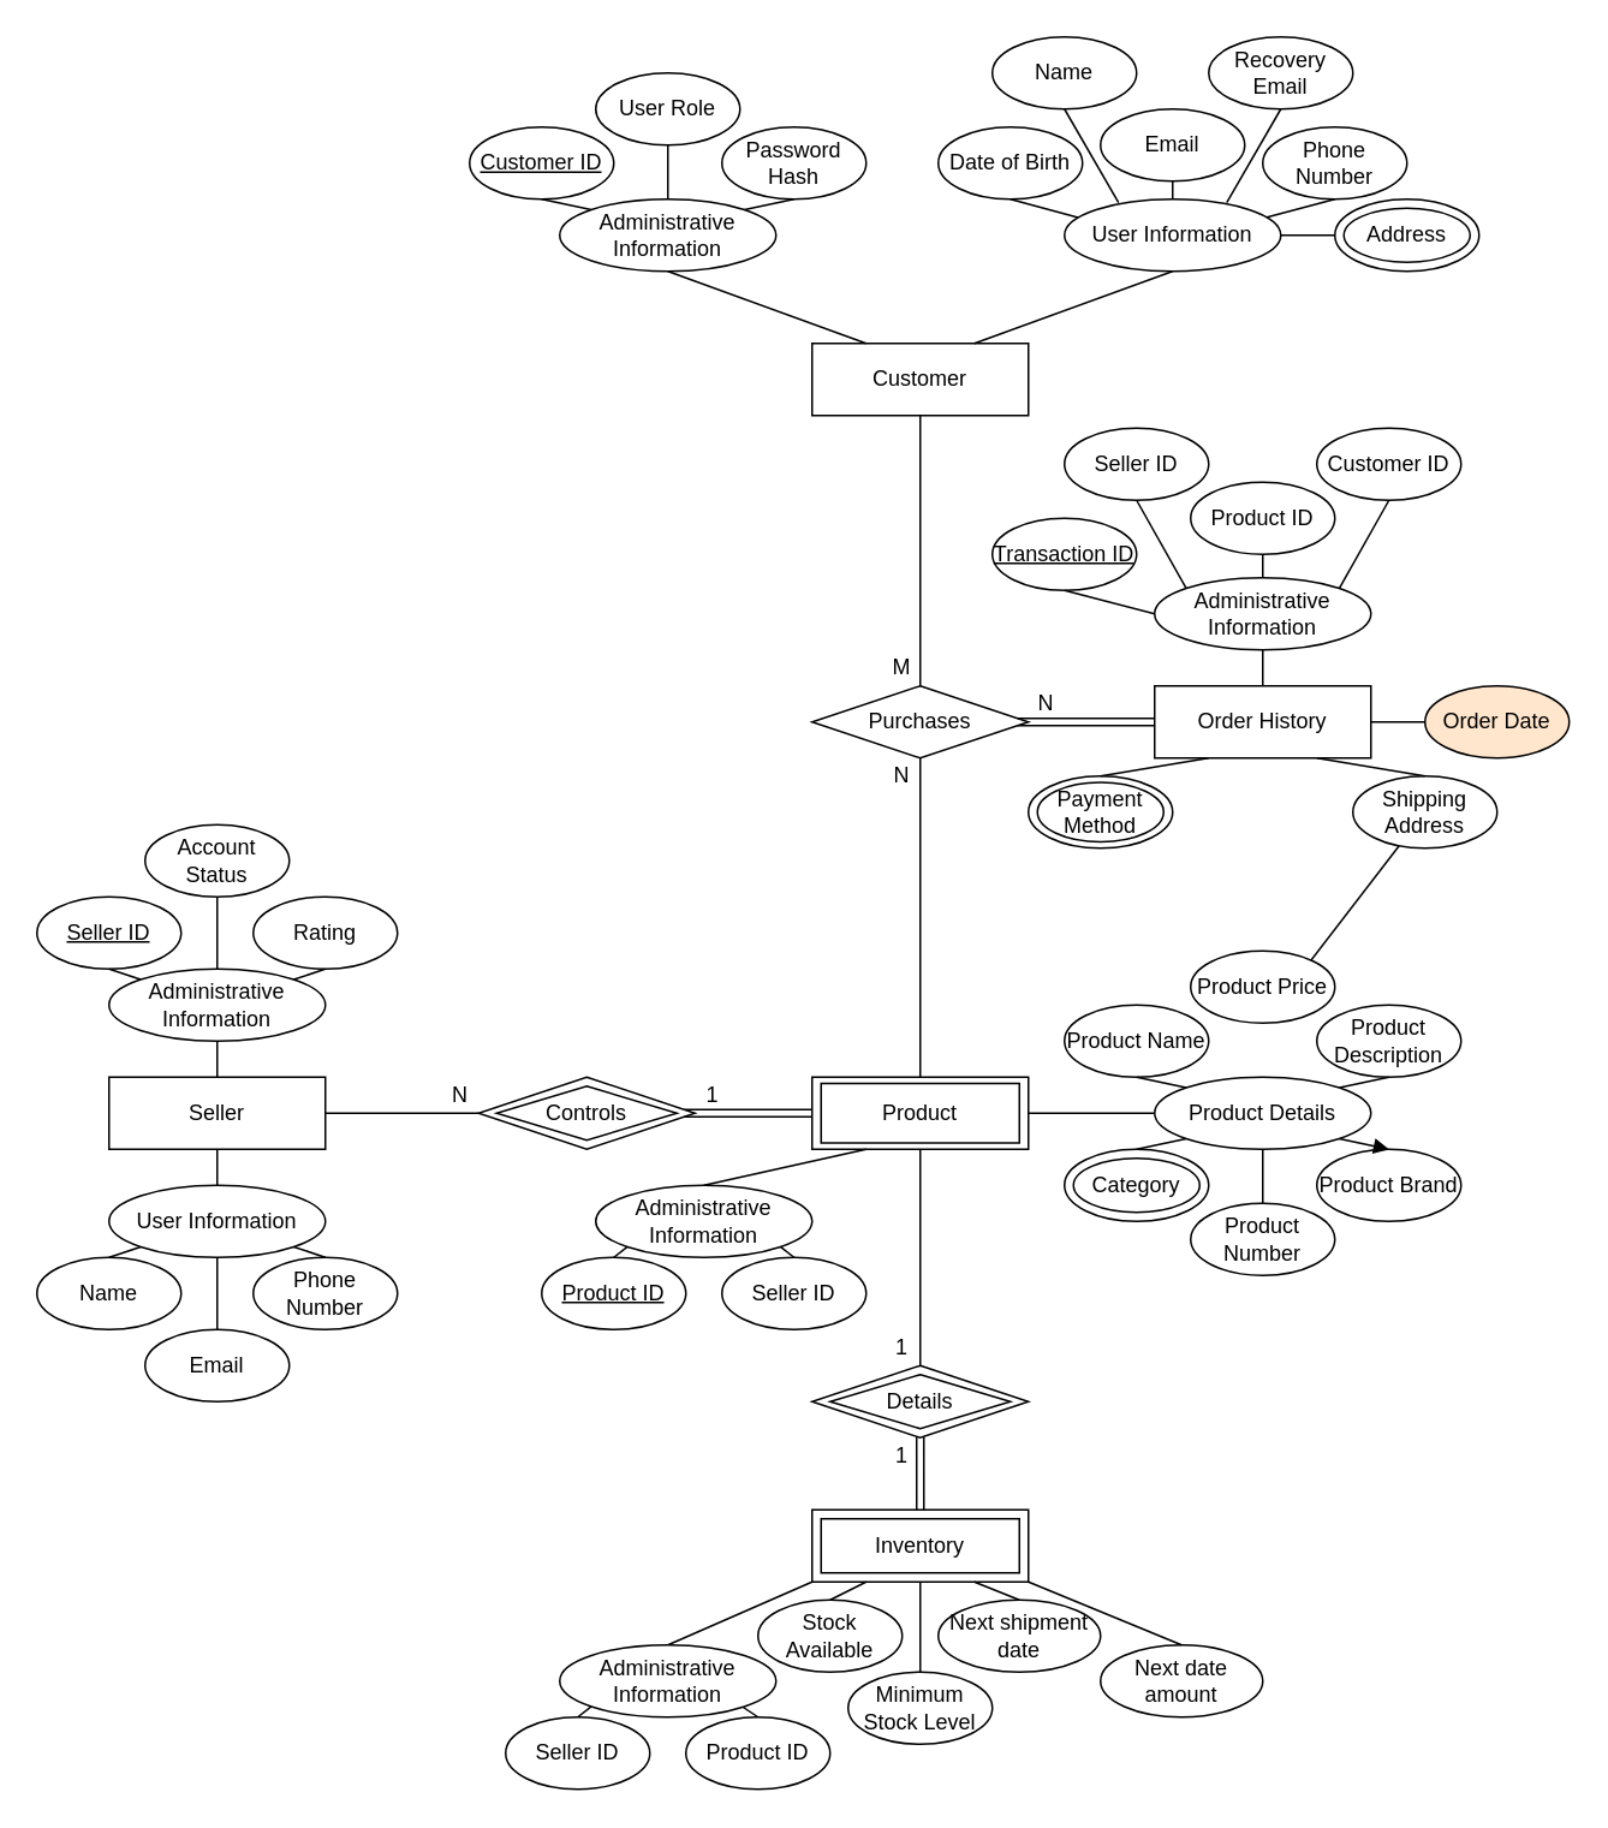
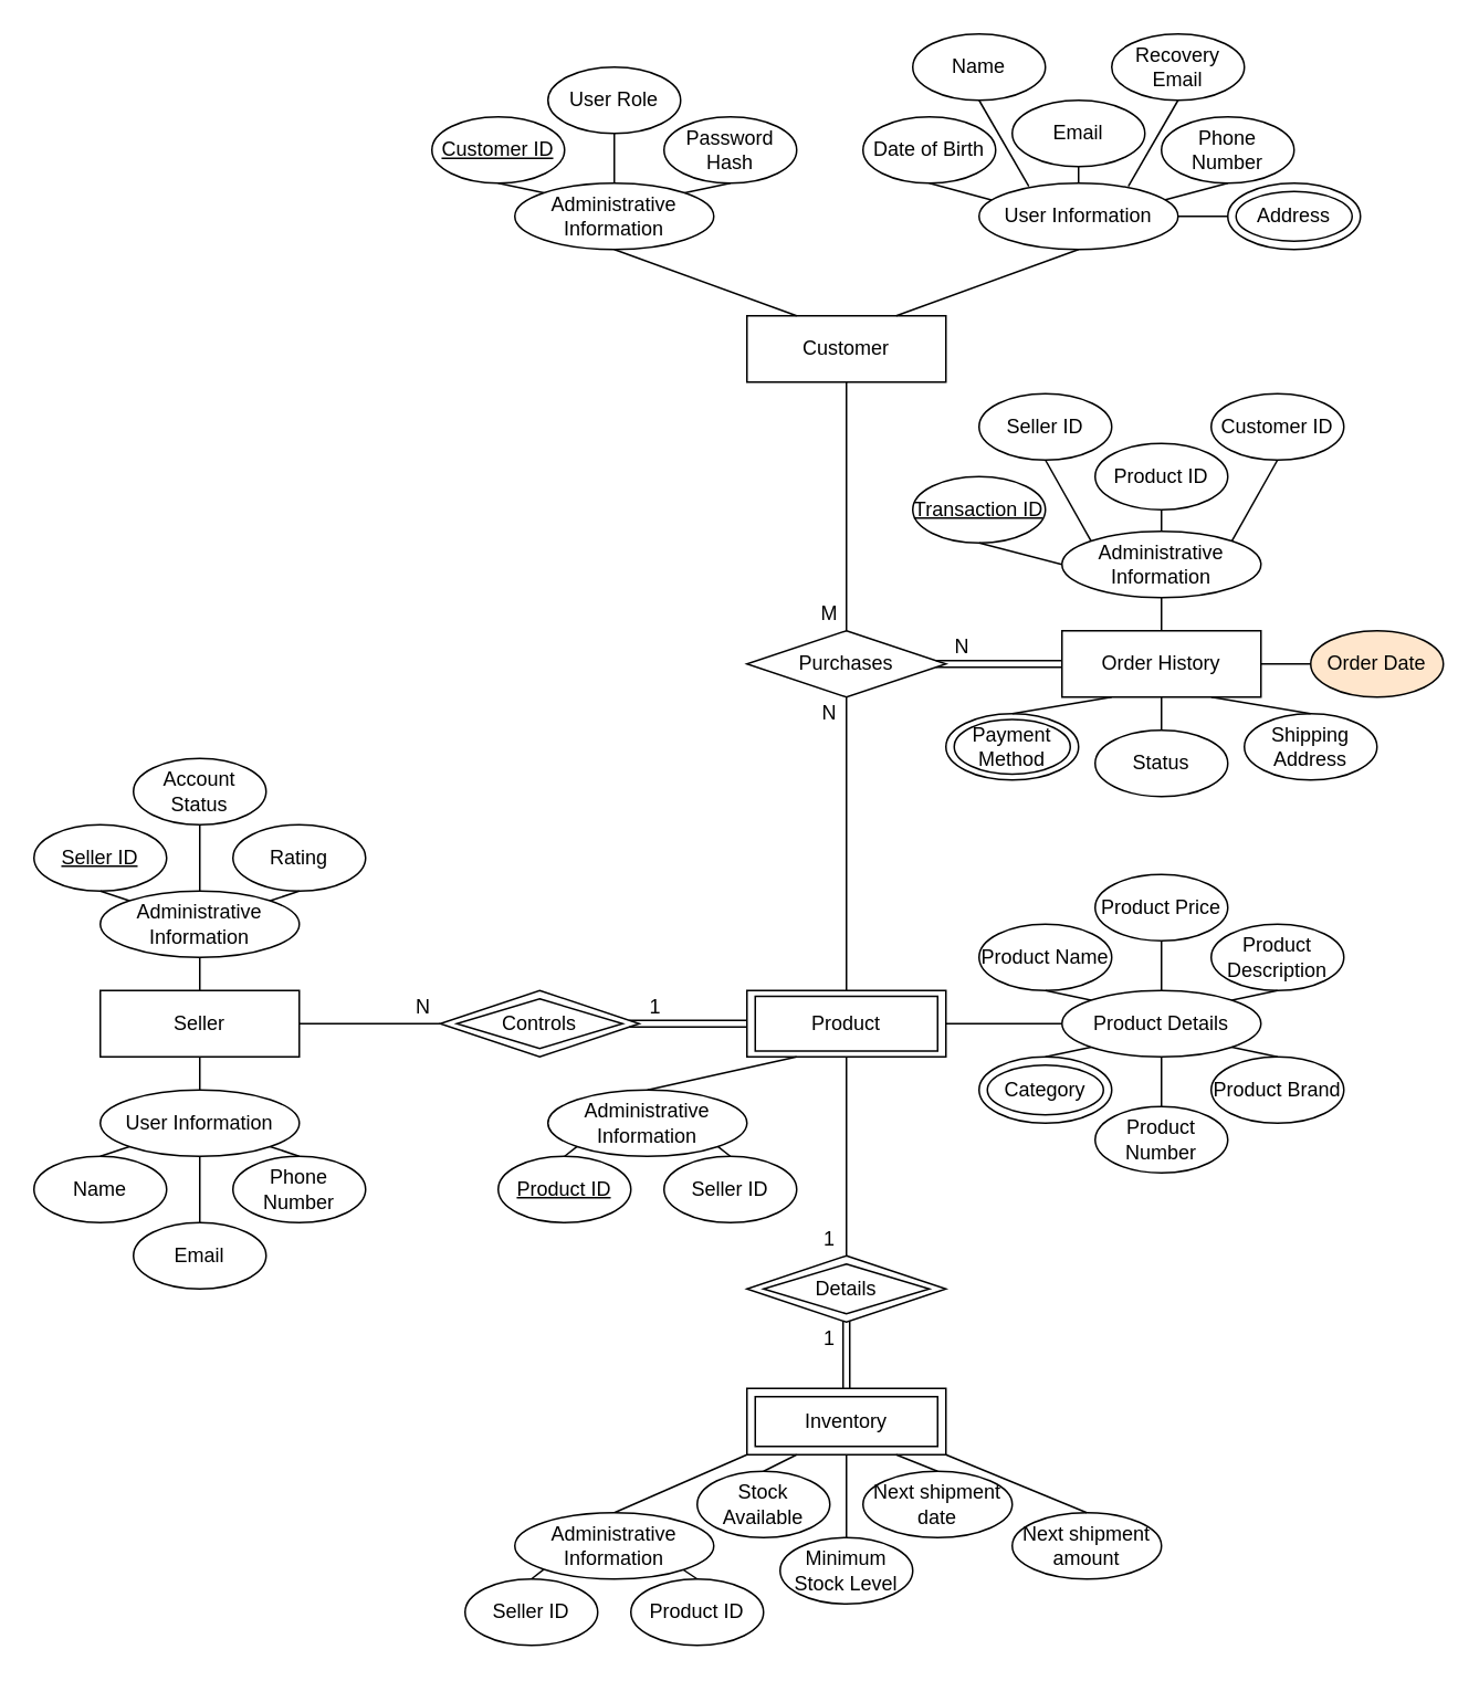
+ <mxCell id="112" value="" style="endArrow=none;html=1;rounded=0;entryX=0.5;entryY=1;entryDx=0;entryDy=0;exitX=0.5;exitY=0;exitDx=0;exitDy=0;" edge="1" parent="1" source="29" target="25"><mxGeometry width="50" height="50" relative="1" as="geometry"><mxPoint x="440" y="500" as="sourcePoint" /><mxPoint x="490" y="450" as="targetPoint" /></mxGeometry></mxCell>
+ <mxCell id="29" value="Status" style="ellipse;whiteSpace=wrap;html=1;" vertex="1" parent="1"><mxGeometry x="660" y="440" width="80" height="40" as="geometry" /></mxCell>
- <mxCell id="45" value="" style="endArrow=none;html=1;rounded=0;exitX=0.5;exitY=1;exitDx=0;exitDy=0;" edge="1" parent="1" source="95" target="109"><mxGeometry width="50" height="50" relative="1" as="geometry"><mxPoint x="690" y="587" as="sourcePoint" /><mxPoint x="590" y="567" as="targetPoint" /></mxGeometry></mxCell>
+ <mxCell id="45" value="" style="endArrow=none;html=1;rounded=0;entryX=0.5;entryY=0;entryDx=0;entryDy=0;exitX=0.5;exitY=1;exitDx=0;exitDy=0;" edge="1" parent="1" source="95" target="98"><mxGeometry width="50" height="50" relative="1" as="geometry"><mxPoint x="690" y="587" as="sourcePoint" /><mxPoint x="590" y="567" as="targetPoint" /></mxGeometry></mxCell>
- <mxCell id="100" value="" style="endArrow=block;html=1;rounded=0;entryX=0.5;entryY=0;entryDx=0;entryDy=0;exitX=1;exitY=1;exitDx=0;exitDy=0;" edge="1" parent="1" source="98" target="96"><mxGeometry width="50" height="50" relative="1" as="geometry"><mxPoint x="380" y="617" as="sourcePoint" /><mxPoint x="430" y="567" as="targetPoint" /></mxGeometry></mxCell>
+ <mxCell id="100" value="" style="endArrow=none;html=1;rounded=0;entryX=0.5;entryY=0;entryDx=0;entryDy=0;exitX=1;exitY=1;exitDx=0;exitDy=0;" edge="1" parent="1" source="98" target="96"><mxGeometry width="50" height="50" relative="1" as="geometry"><mxPoint x="380" y="617" as="sourcePoint" /><mxPoint x="430" y="567" as="targetPoint" /></mxGeometry></mxCell>
- <mxCell id="24" value="Next date amount" style="ellipse;whiteSpace=wrap;html=1;" vertex="1" parent="1"><mxGeometry x="610" y="912" width="90" height="40" as="geometry" /></mxCell>
+ <mxCell id="24" value="Next shipment amount" style="ellipse;whiteSpace=wrap;html=1;" vertex="1" parent="1"><mxGeometry x="610" y="912" width="90" height="40" as="geometry" /></mxCell>
